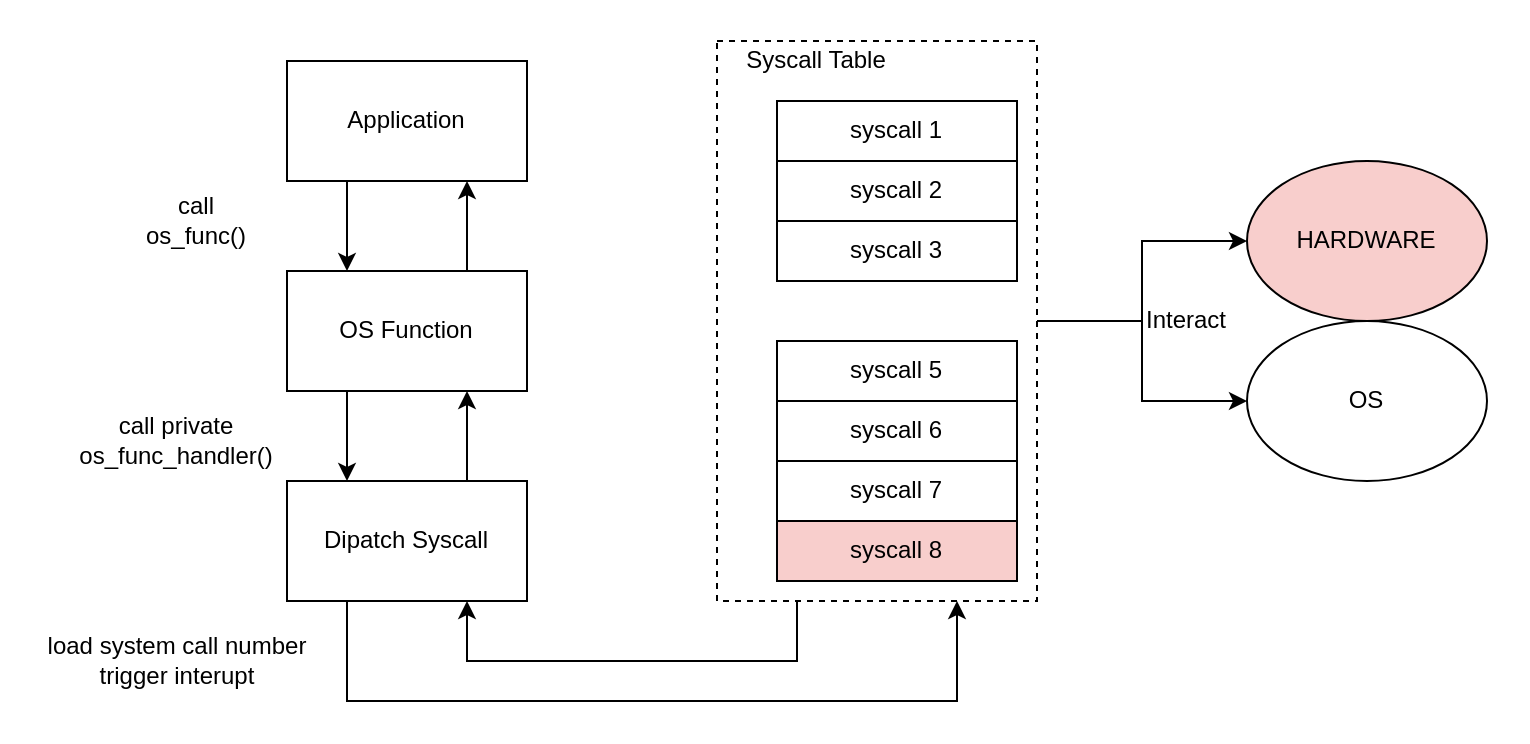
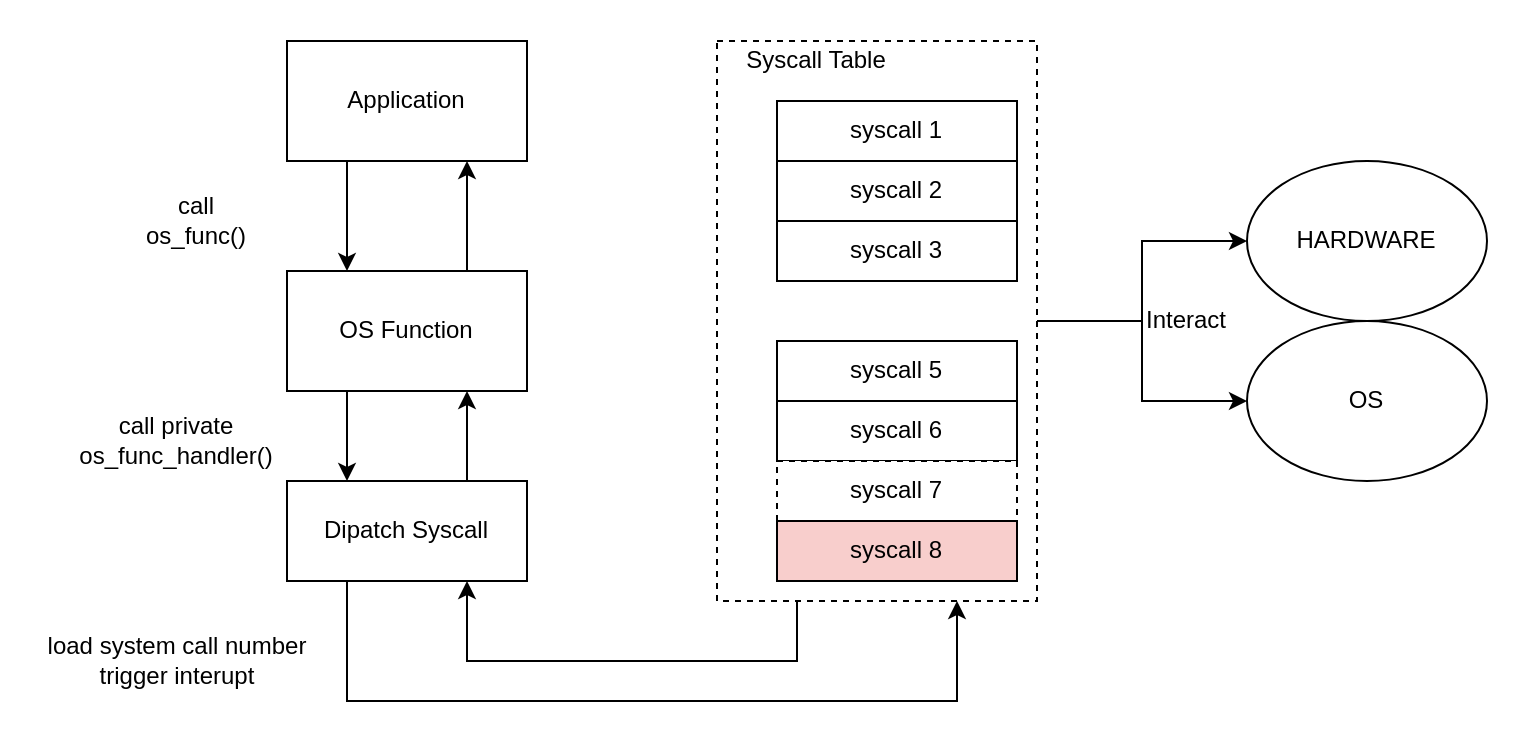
- <mxCell id="13" value="Application" style="rounded=0;whiteSpace=wrap;html=1;" vertex="1" parent="1"><mxGeometry x="143" y="30" width="120" height="60" as="geometry" /></mxCell>
+ <mxCell id="13" value="Application" style="rounded=0;whiteSpace=wrap;html=1;" vertex="1" parent="1"><mxGeometry x="143" y="20" width="120" height="60" as="geometry" /></mxCell>
- <mxCell id="22" value="HARDWARE" style="ellipse;whiteSpace=wrap;html=1;fillColor=#f8cecc;" vertex="1" parent="1"><mxGeometry x="623" y="80" width="120" height="80" as="geometry" /></mxCell>
+ <mxCell id="22" value="HARDWARE" style="ellipse;whiteSpace=wrap;html=1;" vertex="1" parent="1"><mxGeometry x="623" y="80" width="120" height="80" as="geometry" /></mxCell>
- <mxCell id="20" value="syscall 7" style="rounded=0;whiteSpace=wrap;html=1;" vertex="1" parent="1"><mxGeometry x="388" y="230" width="120" height="30" as="geometry" /></mxCell>
+ <mxCell id="20" value="syscall 7" style="rounded=0;whiteSpace=wrap;html=1;dashed=1;" vertex="1" parent="1"><mxGeometry x="388" y="230" width="120" height="30" as="geometry" /></mxCell>
- <mxCell id="19" value="Dipatch Syscall" style="rounded=0;whiteSpace=wrap;html=1;" vertex="1" parent="1"><mxGeometry x="143" y="240" width="120" height="60" as="geometry" /></mxCell>
+ <mxCell id="19" value="Dipatch Syscall" style="rounded=0;whiteSpace=wrap;html=1;" vertex="1" parent="1"><mxGeometry x="143" y="240" width="120" height="50" as="geometry" /></mxCell>
